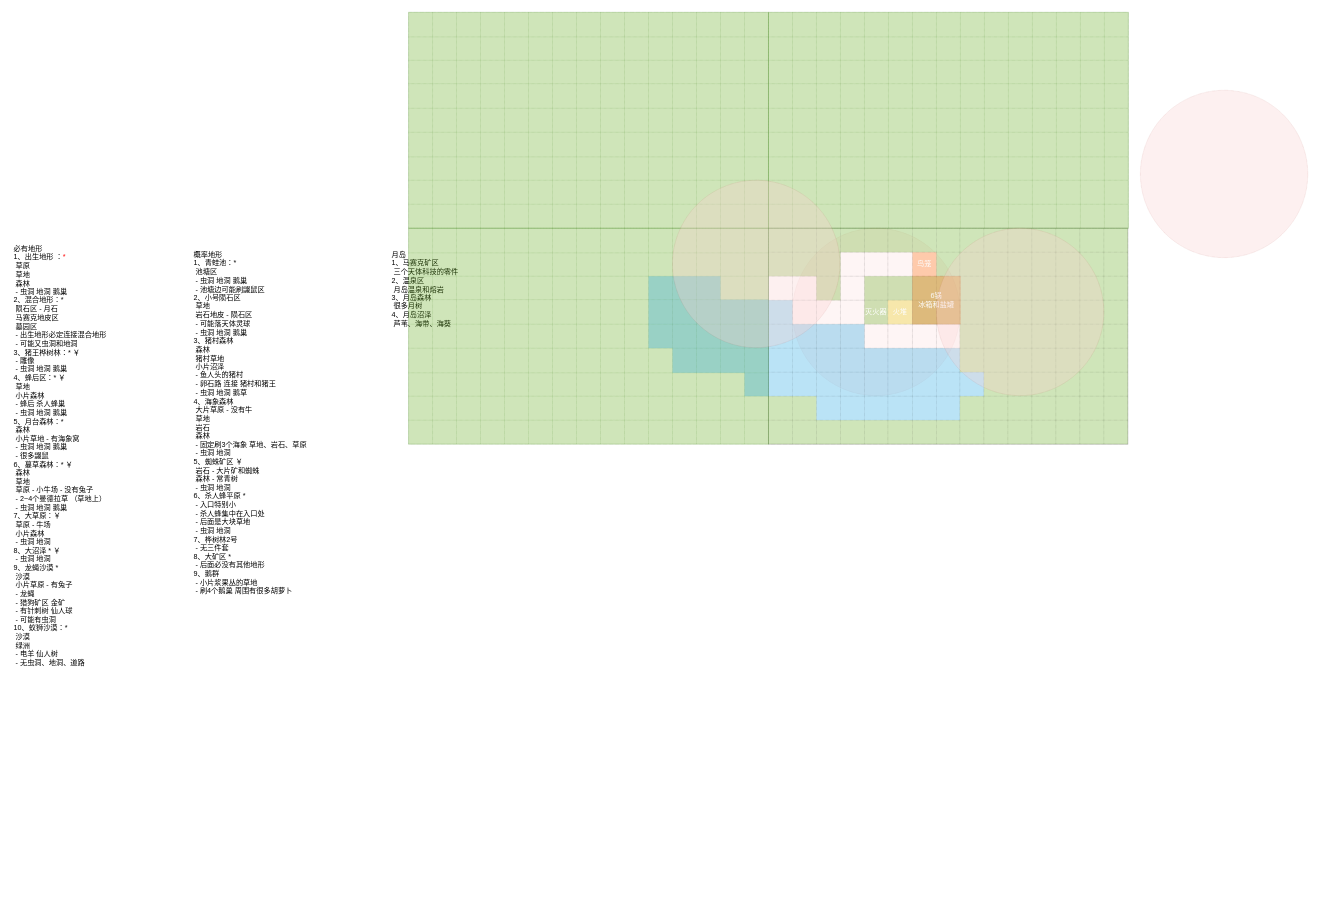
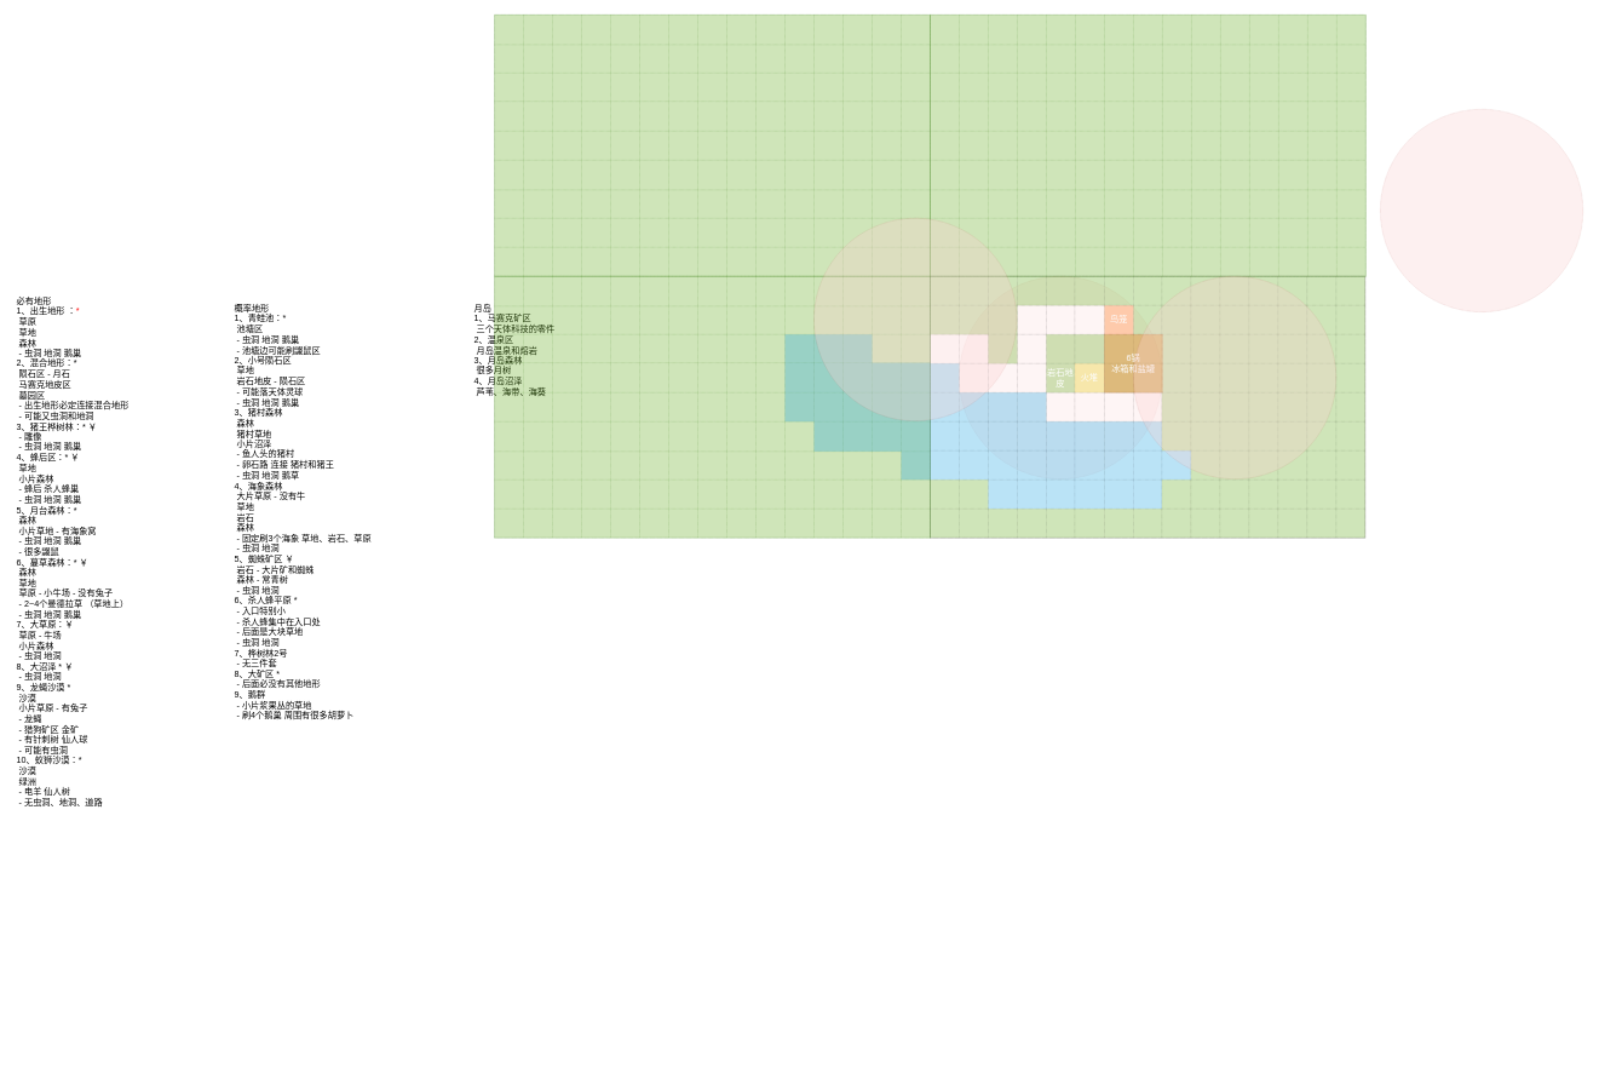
- <mxCell id="60" value="灭火器" style="shape=partialRectangle;html=1;whiteSpace=wrap;connectable=0;overflow=hidden;fillColor=#60a917;top=0;left=0;bottom=0;right=0;pointerEvents=1;dashed=1;dashPattern=1 1;opacity=30;fontColor=#ffffff;strokeColor=#2D7600;" vertex="1" parent="55"><mxGeometry x="160" width="39" height="40" as="geometry"><mxRectangle width="39" height="40" as="alternateBounds" /></mxGeometry></mxCell>
+ <mxCell id="60" value="岩石地皮" style="shape=partialRectangle;html=1;whiteSpace=wrap;connectable=0;overflow=hidden;fillColor=#60a917;top=0;left=0;bottom=0;right=0;pointerEvents=1;dashed=1;dashPattern=1 1;opacity=30;fontColor=#ffffff;strokeColor=#2D7600;" vertex="1" parent="55"><mxGeometry x="160" width="39" height="40" as="geometry"><mxRectangle width="39" height="40" as="alternateBounds" /></mxGeometry></mxCell>
